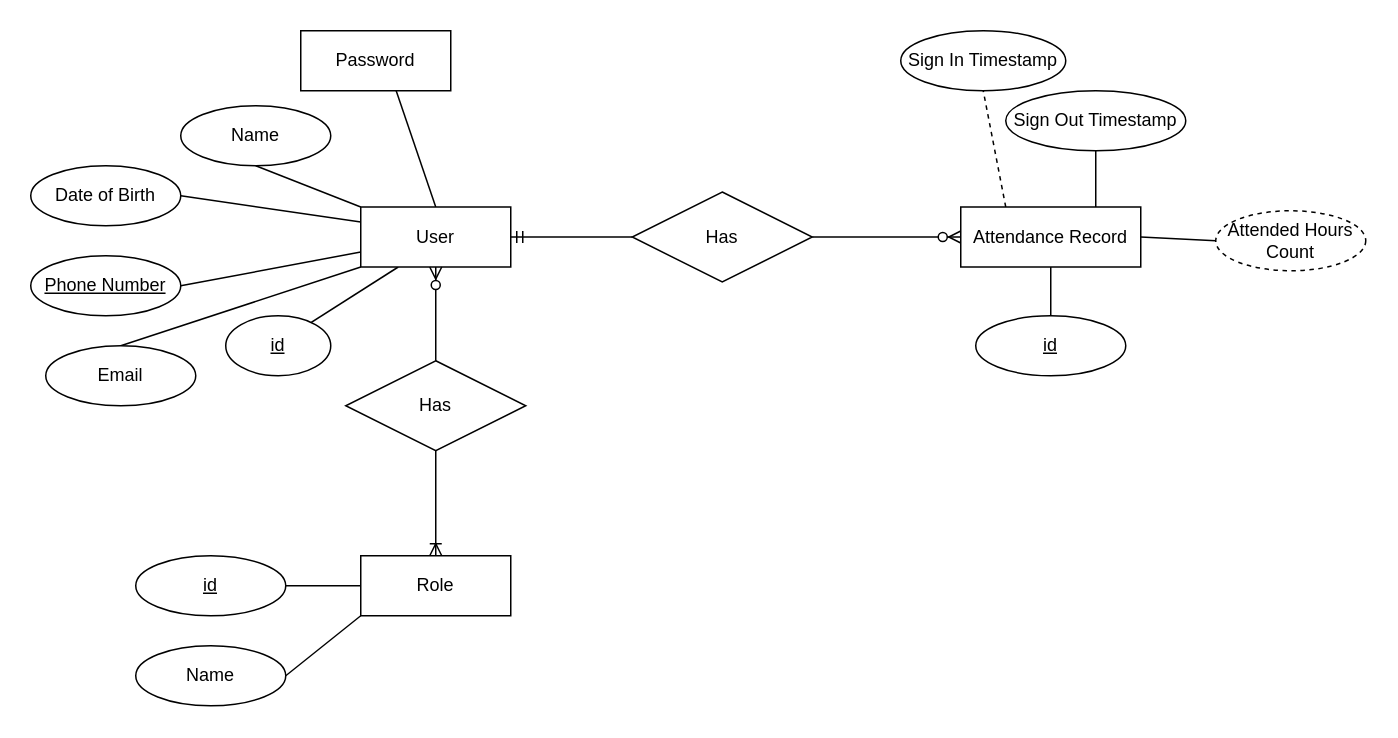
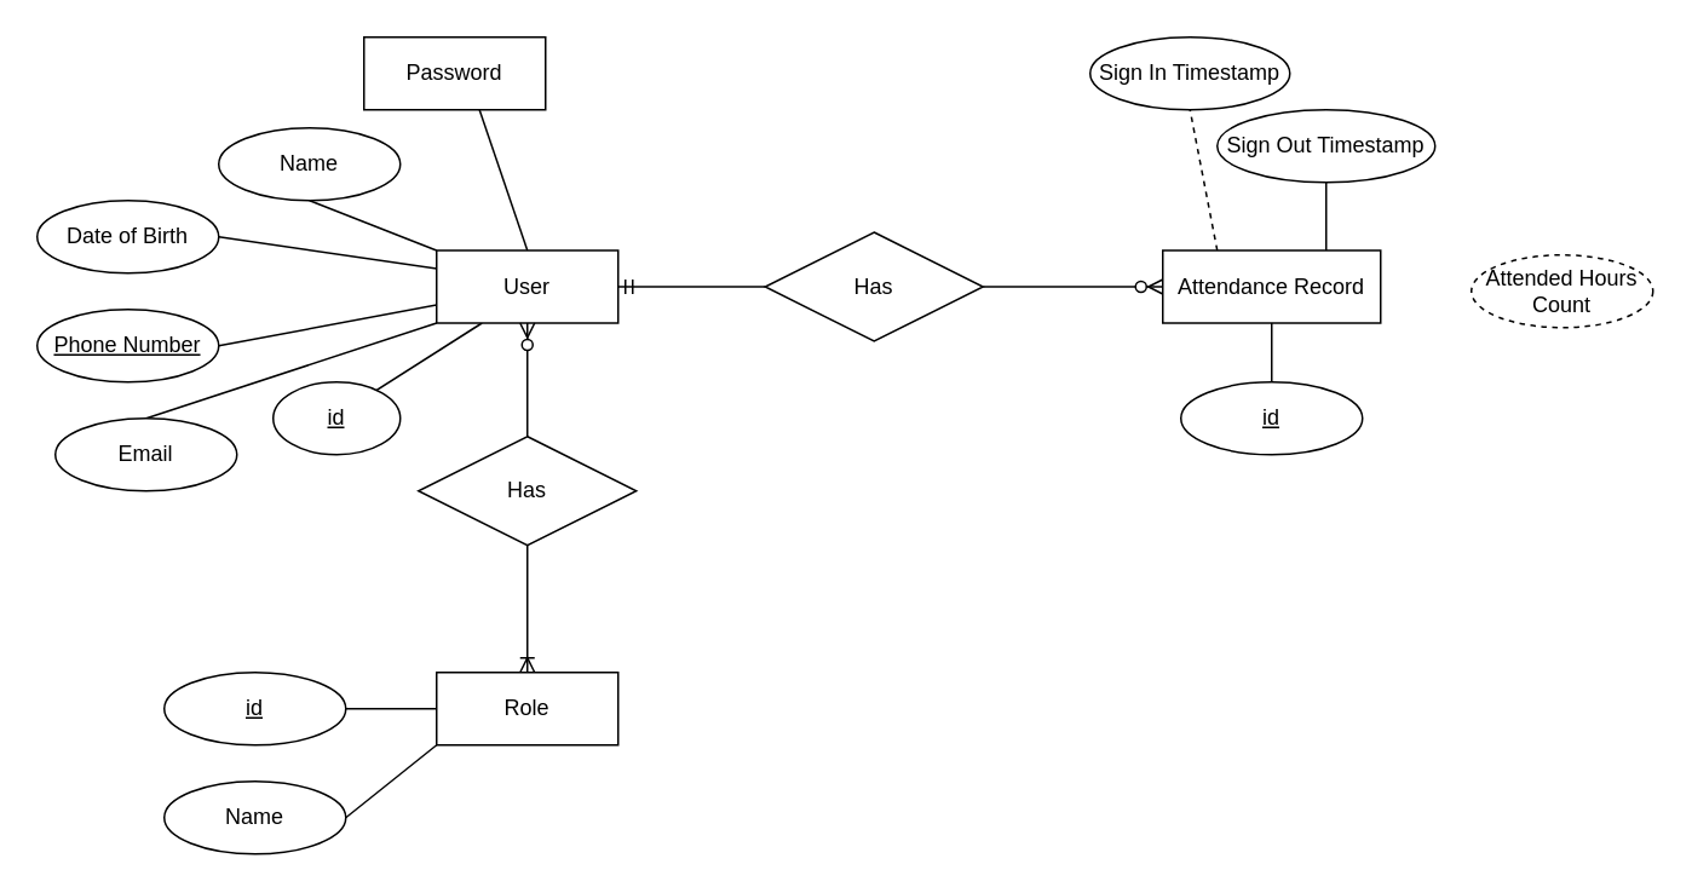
- <mxCell id="11" style="rounded=0;orthogonalLoop=1;jettySize=auto;html=1;exitX=1;exitY=0.5;exitDx=0;exitDy=0;entryX=0;entryY=0.5;entryDx=0;entryDy=0;endArrow=none;endFill=0;" parent="1" source="20" target="17" edge="1"><mxGeometry relative="1" as="geometry" /></mxCell>
